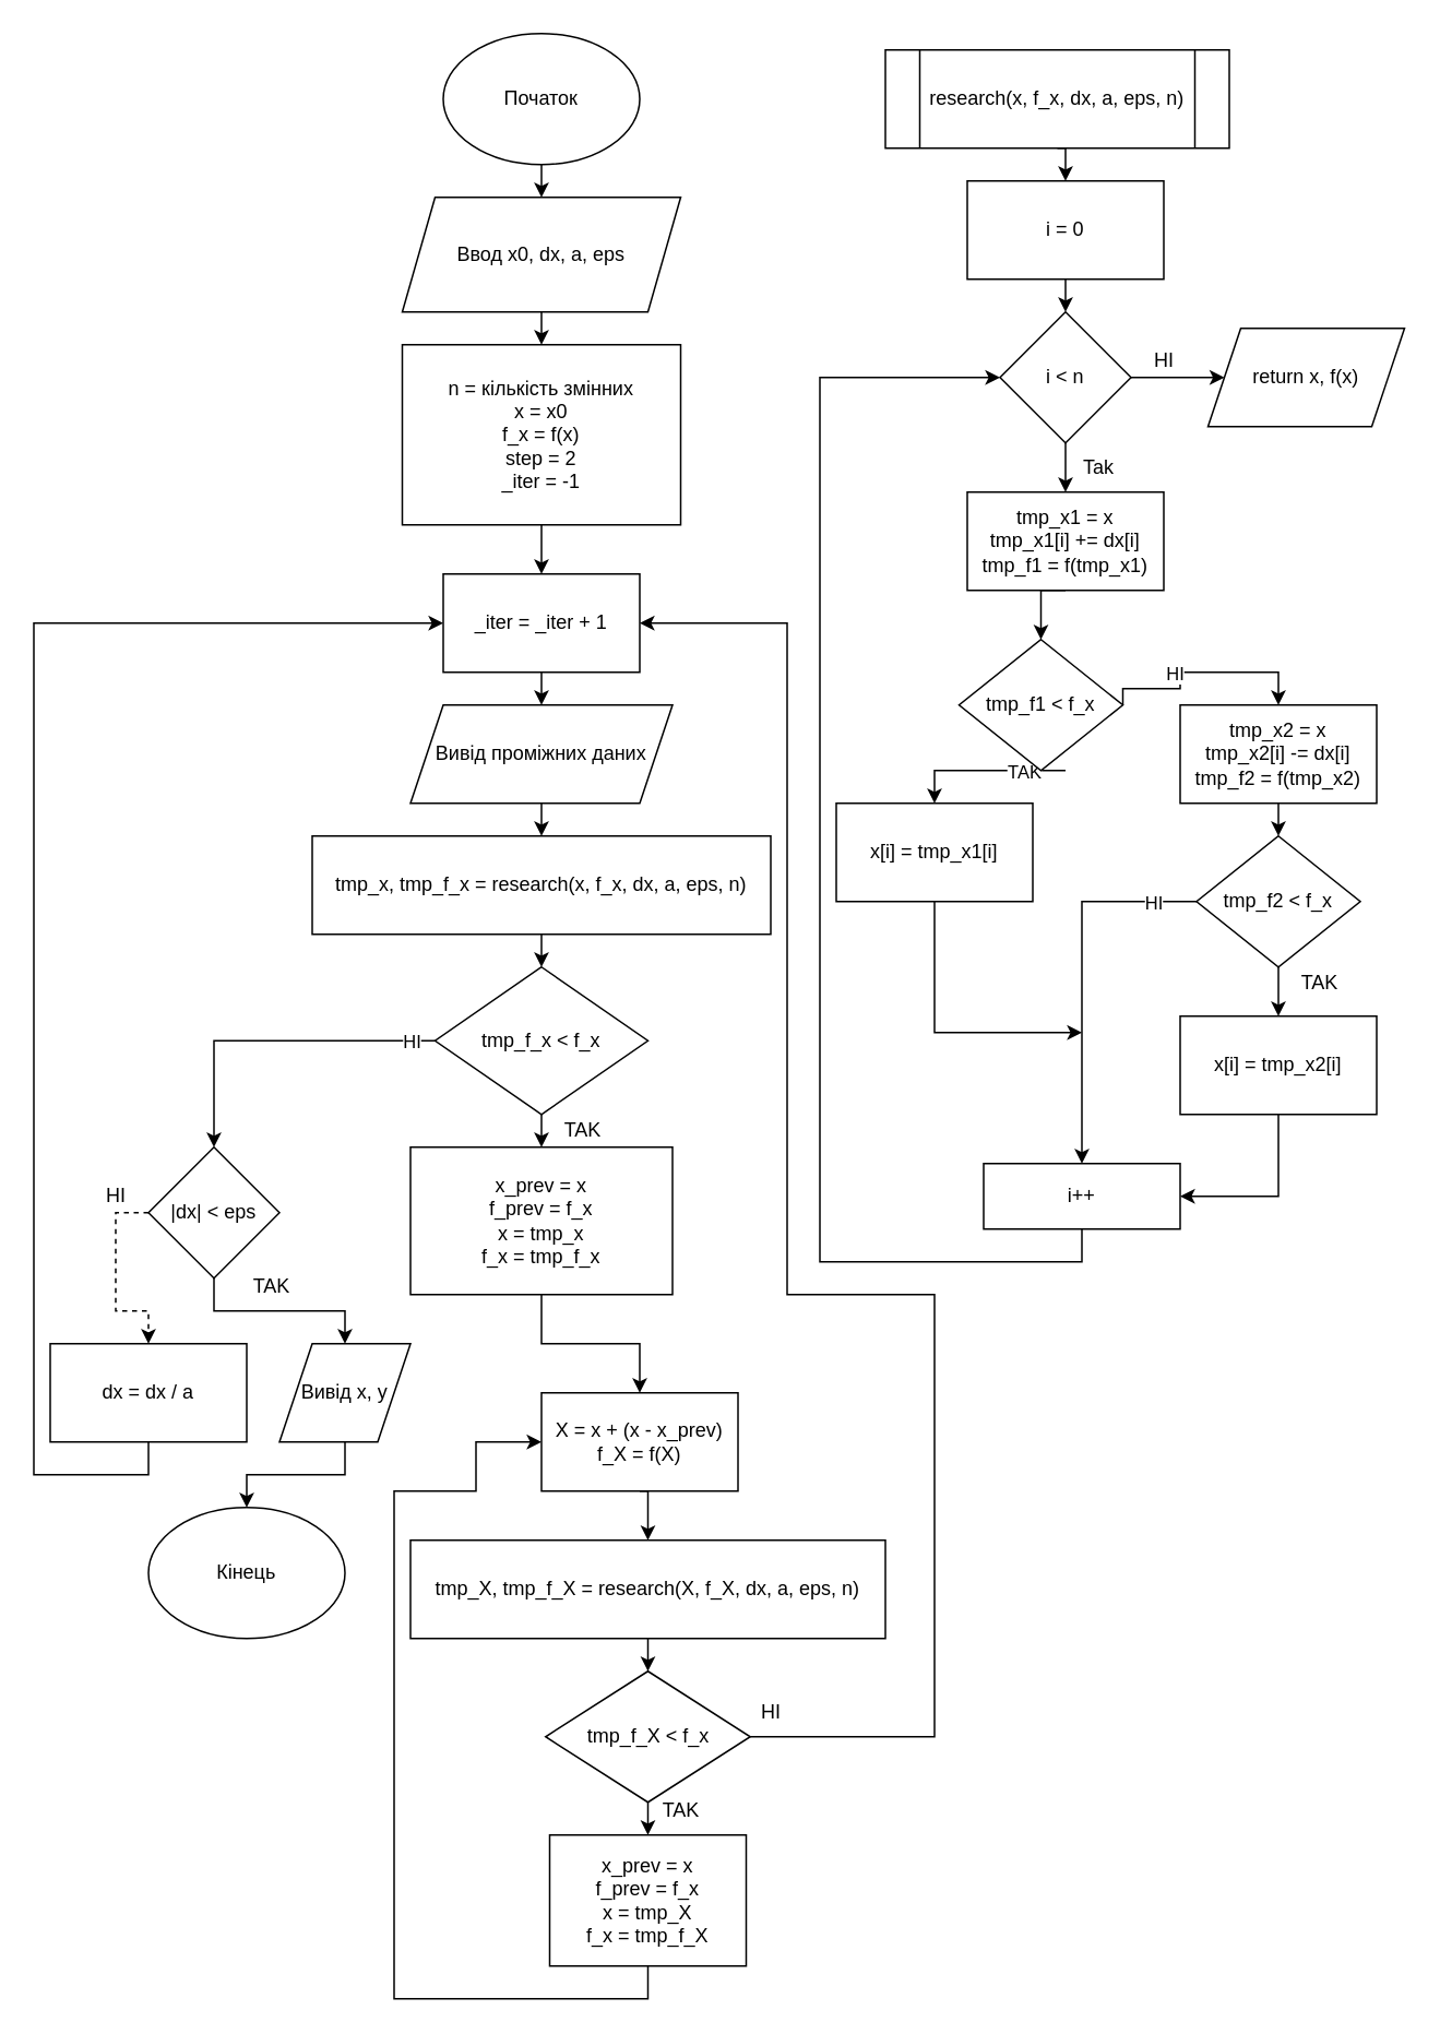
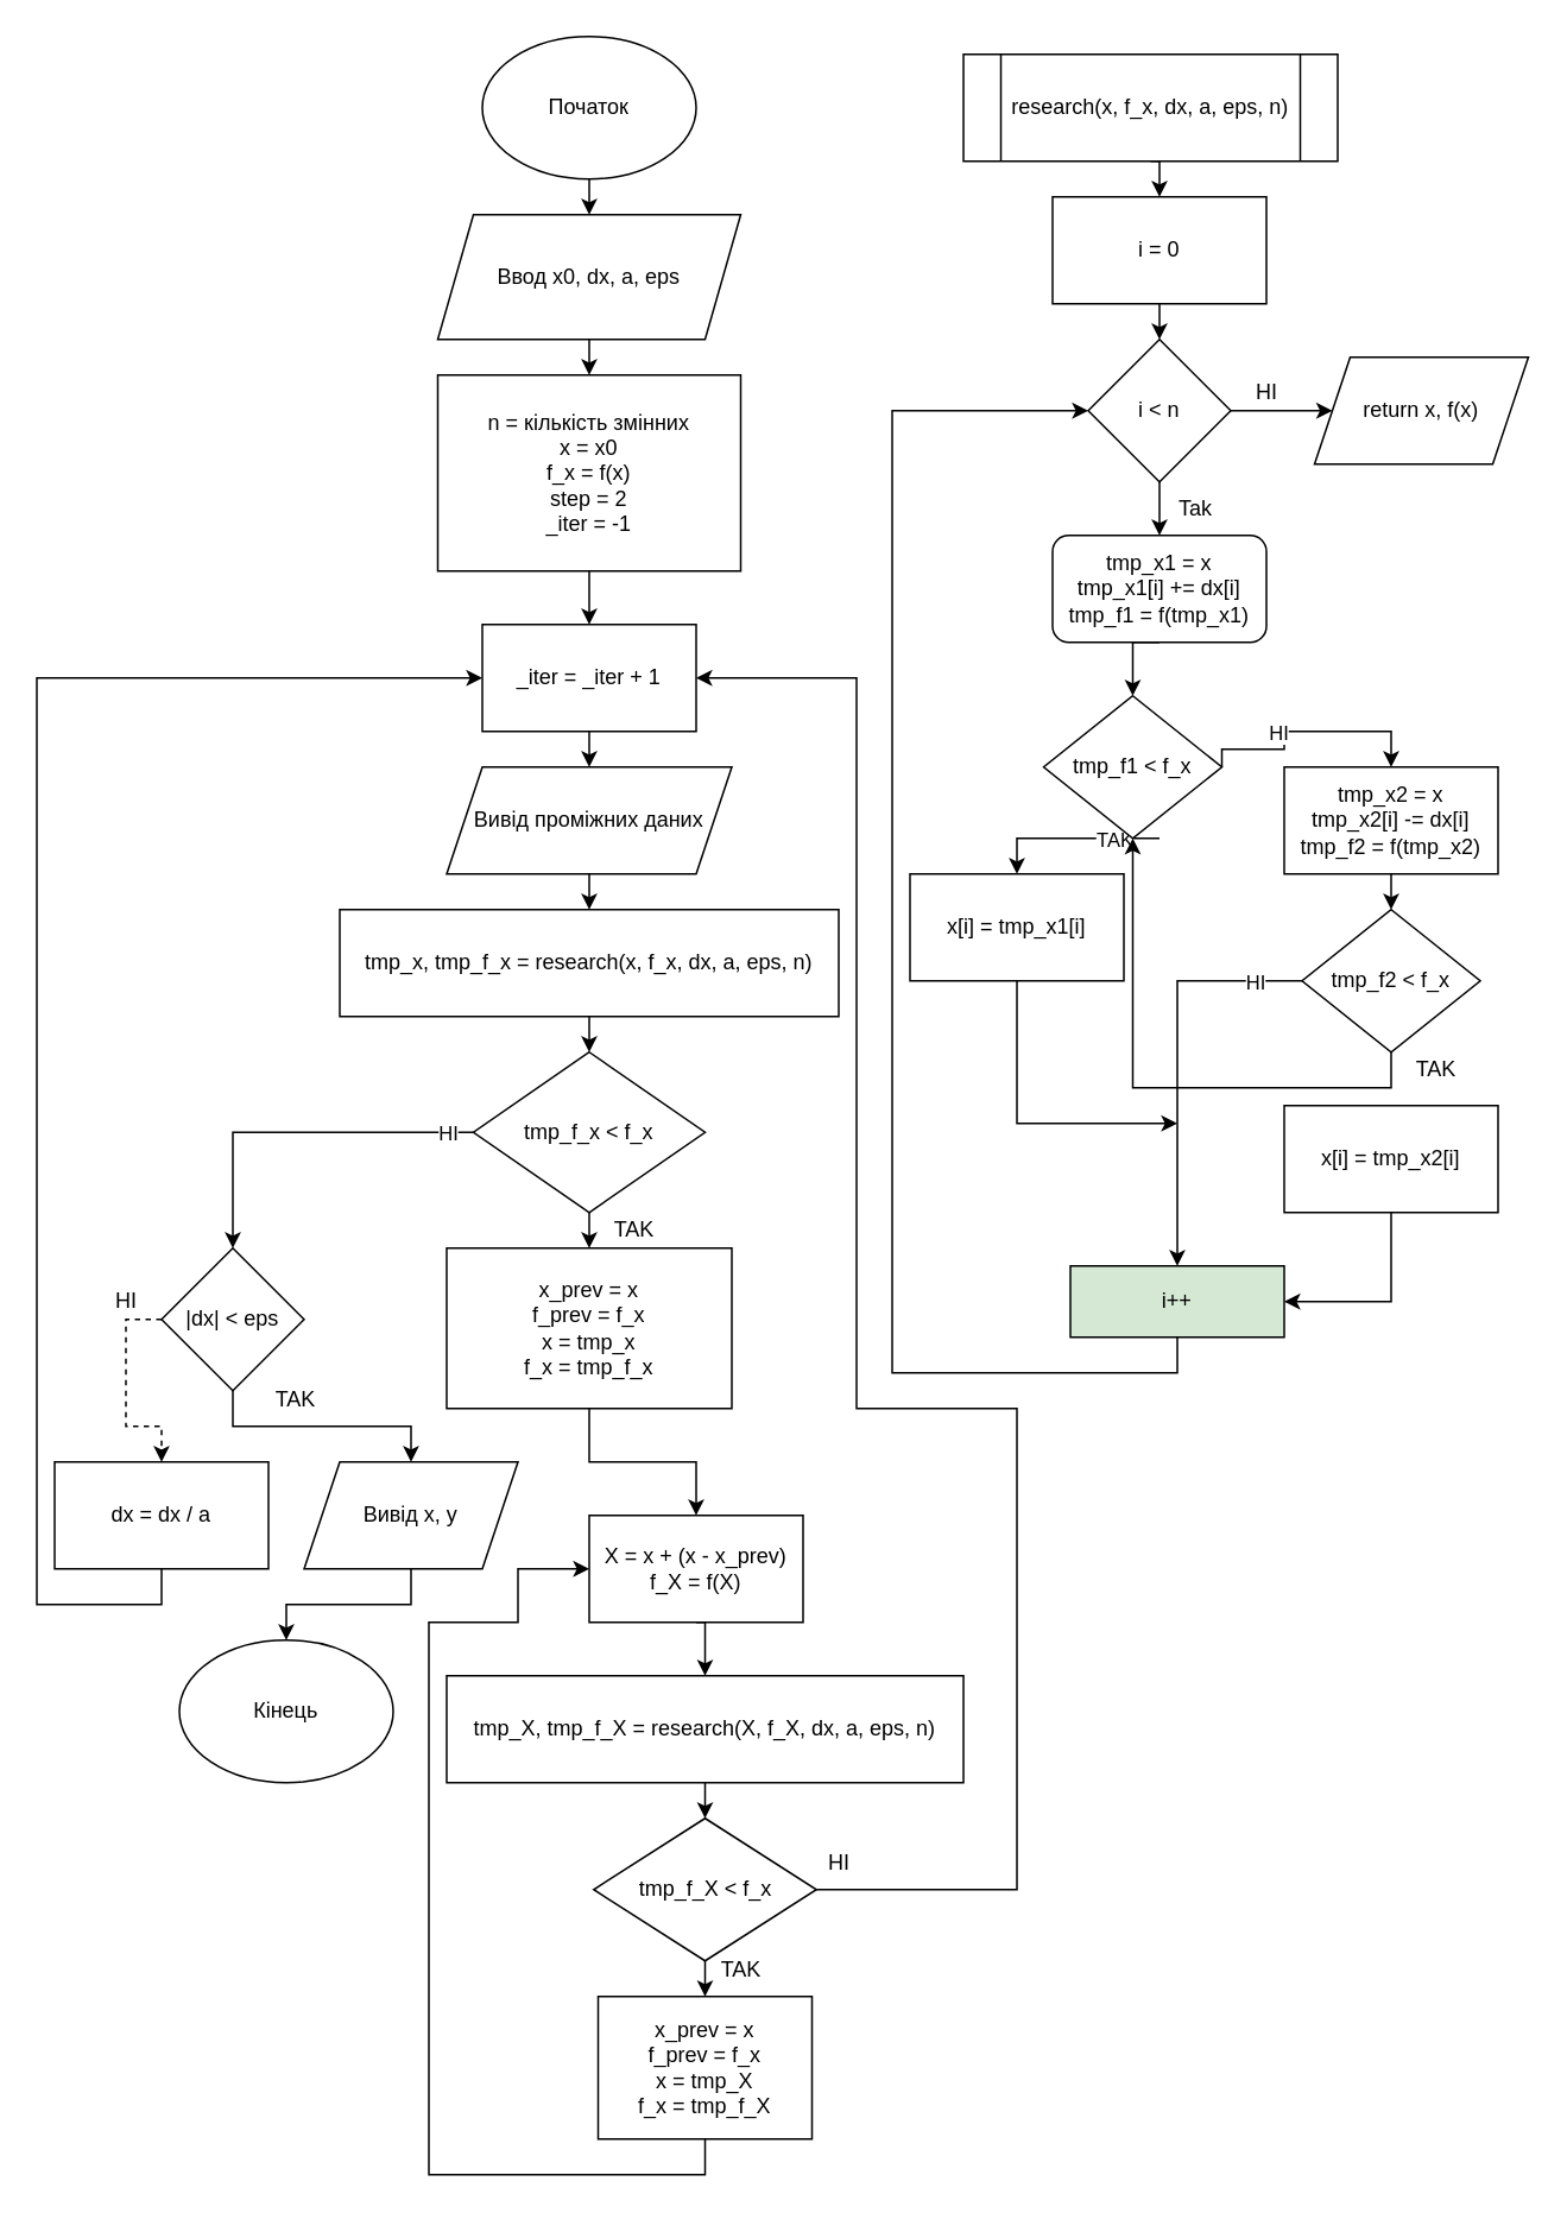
- <mxCell id="23" value="tmp_x1 = x&lt;br&gt;tmp_x1[i] += dx[i]&lt;br&gt;tmp_f1 = f(tmp_x1)" style="rounded=0;whiteSpace=wrap;html=1;" vertex="1" parent="1"><mxGeometry x="590" y="300" width="120" height="60" as="geometry" /></mxCell>
+ <mxCell id="23" value="tmp_x1 = x&lt;br&gt;tmp_x1[i] += dx[i]&lt;br&gt;tmp_f1 = f(tmp_x1)" style="whiteSpace=wrap;html=1;rounded=1;" vertex="1" parent="1"><mxGeometry x="590" y="300" width="120" height="60" as="geometry" /></mxCell>
- <mxCell id="35" style="edgeStyle=orthogonalEdgeStyle;rounded=0;orthogonalLoop=1;jettySize=auto;html=1;exitX=0.5;exitY=1;exitDx=0;exitDy=0;entryX=0.5;entryY=0;entryDx=0;entryDy=0;" edge="1" parent="1" source="38" target="40"><mxGeometry relative="1" as="geometry" /></mxCell>
+ <mxCell id="35" style="edgeStyle=orthogonalEdgeStyle;rounded=0;orthogonalLoop=1;jettySize=auto;html=1;exitX=0.5;exitY=1;exitDx=0;exitDy=0;" edge="1" parent="1" source="38" target="29"><mxGeometry relative="1" as="geometry" /></mxCell>
- <mxCell id="43" value="i++" style="rounded=0;whiteSpace=wrap;html=1;" vertex="1" parent="1"><mxGeometry x="600" y="710" width="120" height="40" as="geometry" /></mxCell>
+ <mxCell id="43" value="i++" style="rounded=0;whiteSpace=wrap;html=1;fillColor=#d5e8d4;" vertex="1" parent="1"><mxGeometry x="600" y="710" width="120" height="40" as="geometry" /></mxCell>
- <mxCell id="56" value="Вивід x, y" style="shape=parallelogram;perimeter=parallelogramPerimeter;whiteSpace=wrap;html=1;fixedSize=1;" vertex="1" parent="1"><mxGeometry x="170" y="820" width="80" height="60" as="geometry" /></mxCell>
+ <mxCell id="56" value="Вивід x, y" style="shape=parallelogram;perimeter=parallelogramPerimeter;whiteSpace=wrap;html=1;fixedSize=1;" vertex="1" parent="1"><mxGeometry x="170" y="820" width="120" height="60" as="geometry" /></mxCell>
- <mxCell id="4" value="Кінець" style="ellipse;whiteSpace=wrap;html=1;" vertex="1" parent="1"><mxGeometry x="90" y="920" width="120" height="80" as="geometry" /></mxCell>
+ <mxCell id="4" value="Кінець" style="ellipse;whiteSpace=wrap;html=1;" vertex="1" parent="1"><mxGeometry x="100" y="920" width="120" height="80" as="geometry" /></mxCell>
